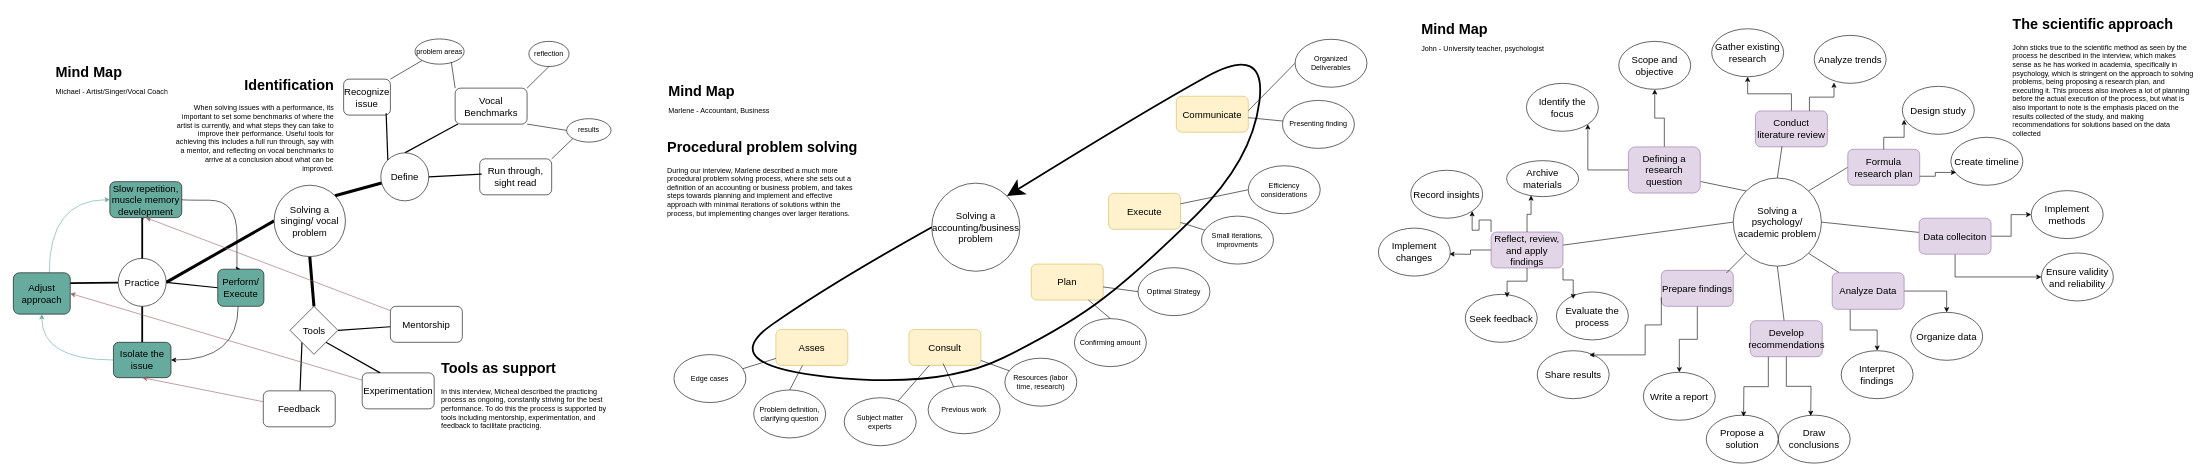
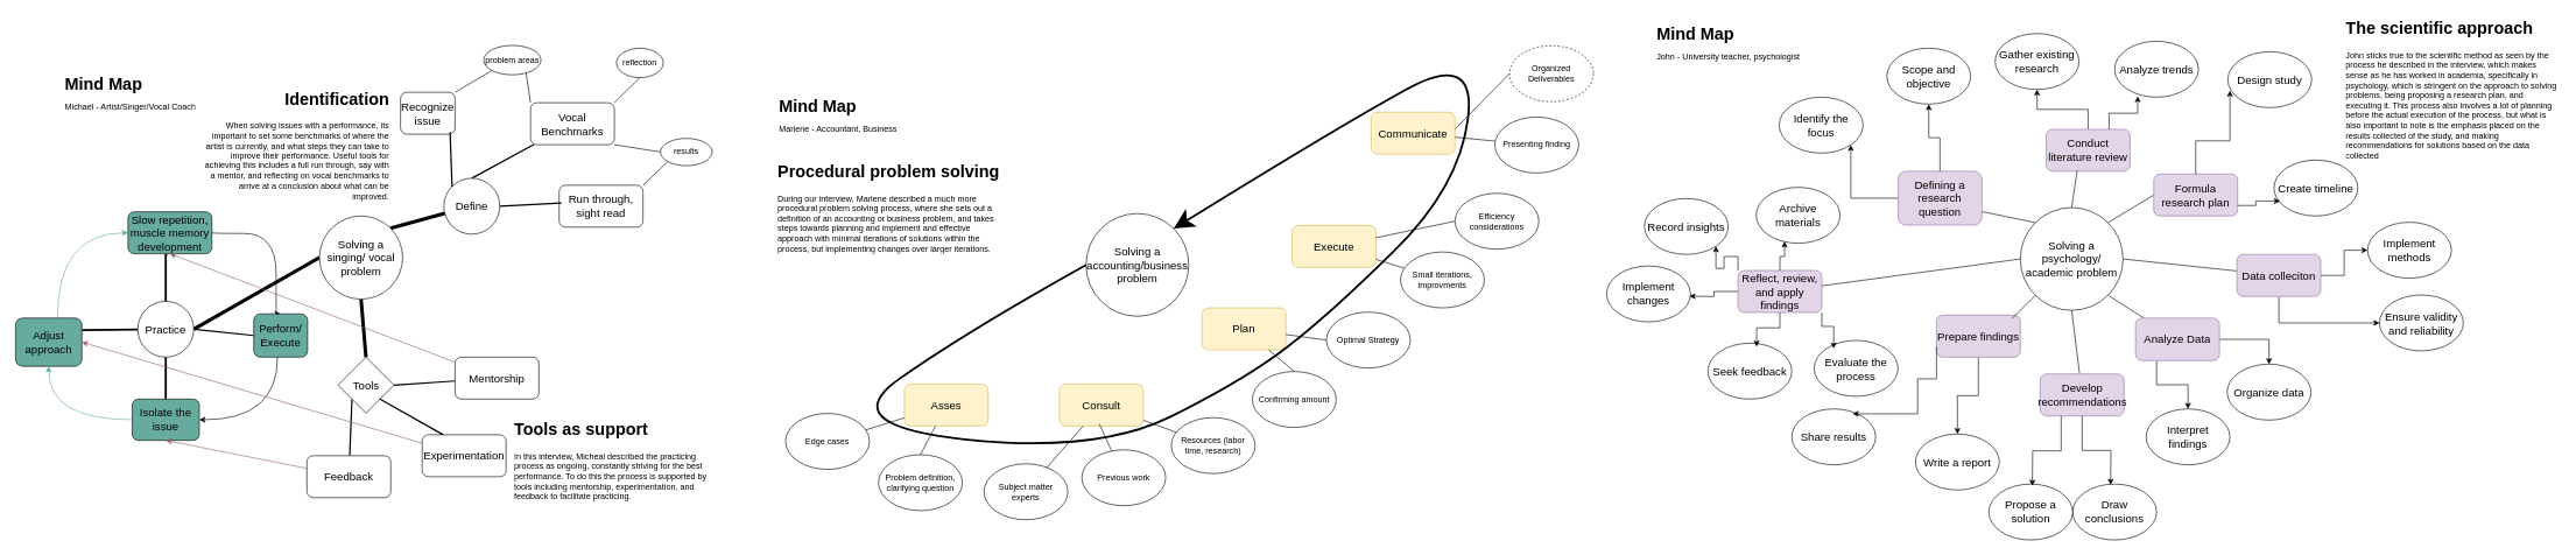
- <mxCell id="72" value="Organized Deliverables" style="ellipse;whiteSpace=wrap;html=1;" vertex="1" parent="1"><mxGeometry x="2158" y="65" width="120" height="80" as="geometry" /></mxCell>
+ <mxCell id="72" value="Organized Deliverables" style="ellipse;whiteSpace=wrap;html=1;dashed=1;" vertex="1" parent="1"><mxGeometry x="2158" y="65" width="120" height="80" as="geometry" /></mxCell>
- <mxCell id="108" value="Design study" style="ellipse;whiteSpace=wrap;html=1;fontSize=16;" vertex="1" parent="1"><mxGeometry x="3171" y="143.5" width="120" height="80" as="geometry" /></mxCell>
+ <mxCell id="108" value="Design study" style="ellipse;whiteSpace=wrap;html=1;fontSize=16;" vertex="1" parent="1"><mxGeometry x="3186" y="73.5" width="120" height="80" as="geometry" /></mxCell>
- <mxCell id="122" value="Archive materials" style="ellipse;whiteSpace=wrap;html=1;direction=west;fontSize=16;" vertex="1" parent="1"><mxGeometry x="2511" y="267.5" width="120" height="60" as="geometry" /></mxCell>
+ <mxCell id="122" value="Archive materials" style="ellipse;whiteSpace=wrap;html=1;direction=west;fontSize=16;" vertex="1" parent="1"><mxGeometry x="2511" y="267.5" width="120" height="80" as="geometry" /></mxCell>
